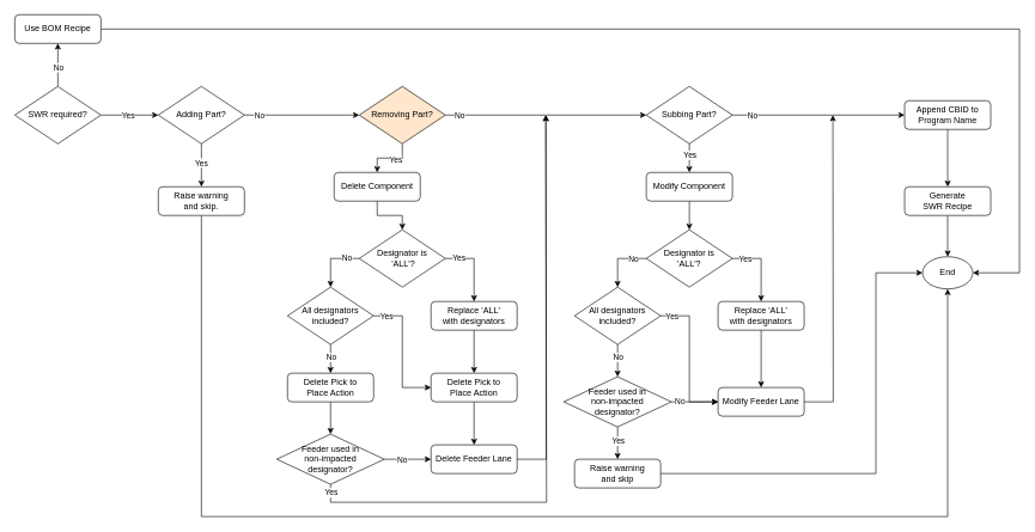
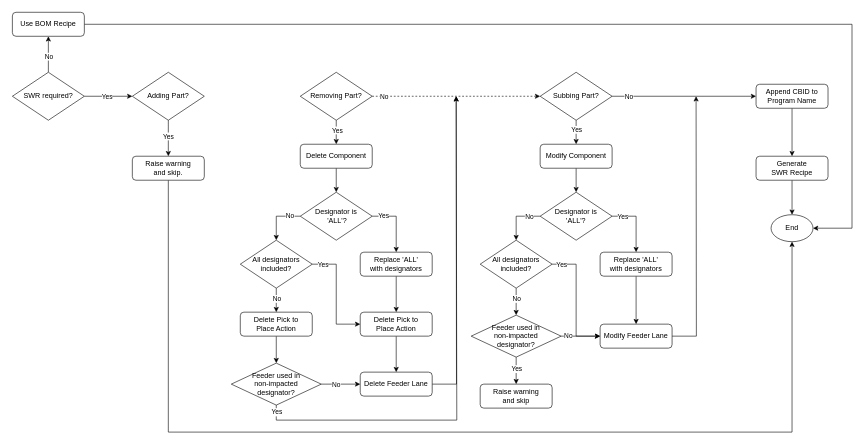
- <mxCell id="11" style="edgeStyle=orthogonalEdgeStyle;rounded=0;orthogonalLoop=1;jettySize=auto;html=1;entryX=0;entryY=0.5;entryDx=0;entryDy=0;" parent="1" source="13" target="18" edge="1"><mxGeometry relative="1" as="geometry" /></mxCell>
- <mxCell id="12" value="No" style="edgeLabel;html=1;align=center;verticalAlign=middle;resizable=0;points=[];" parent="11" vertex="1" connectable="0"><mxGeometry x="-0.748" relative="1" as="geometry"><mxPoint as="offset" /></mxGeometry></mxCell>
- <mxCell id="18" value="Removing Part?" style="rhombus;whiteSpace=wrap;html=1;fillColor=#ffe6cc;" parent="1" vertex="1"><mxGeometry x="500" y="120" width="120" height="80" as="geometry" /></mxCell>
+ <mxCell id="18" value="Removing Part?" style="rhombus;whiteSpace=wrap;html=1;" parent="1" vertex="1"><mxGeometry x="500" y="120" width="120" height="80" as="geometry" /></mxCell>
- <mxCell id="14" style="edgeStyle=orthogonalEdgeStyle;rounded=0;orthogonalLoop=1;jettySize=auto;html=1;entryX=0;entryY=0.5;entryDx=0;entryDy=0;" parent="1" source="18" target="23" edge="1"><mxGeometry relative="1" as="geometry" /></mxCell>
+ <mxCell id="14" style="edgeStyle=orthogonalEdgeStyle;rounded=0;orthogonalLoop=1;jettySize=auto;html=1;entryX=0;entryY=0.5;entryDx=0;entryDy=0;dashed=1;" parent="1" source="18" target="23" edge="1"><mxGeometry relative="1" as="geometry" /></mxCell>
- <mxCell id="60" value="Delete Component" style="rounded=1;whiteSpace=wrap;html=1;fontSize=12;glass=0;strokeWidth=1;shadow=0;" parent="1" vertex="1"><mxGeometry x="465" y="240" width="120" height="40" as="geometry" /></mxCell>
+ <mxCell id="60" value="Delete Component" style="rounded=1;whiteSpace=wrap;html=1;fontSize=12;glass=0;strokeWidth=1;shadow=0;" parent="1" vertex="1"><mxGeometry x="500" y="240" width="120" height="40" as="geometry" /></mxCell>
- <mxCell id="65" style="edgeStyle=orthogonalEdgeStyle;rounded=0;orthogonalLoop=1;jettySize=auto;html=1;entryX=0;entryY=0.5;entryDx=0;entryDy=0;" parent="1" source="66" target="51" edge="1"><mxGeometry relative="1" as="geometry"><Array as="points"><mxPoint x="1220" y="660" /><mxPoint x="1220" y="380" /></Array></mxGeometry></mxCell>
